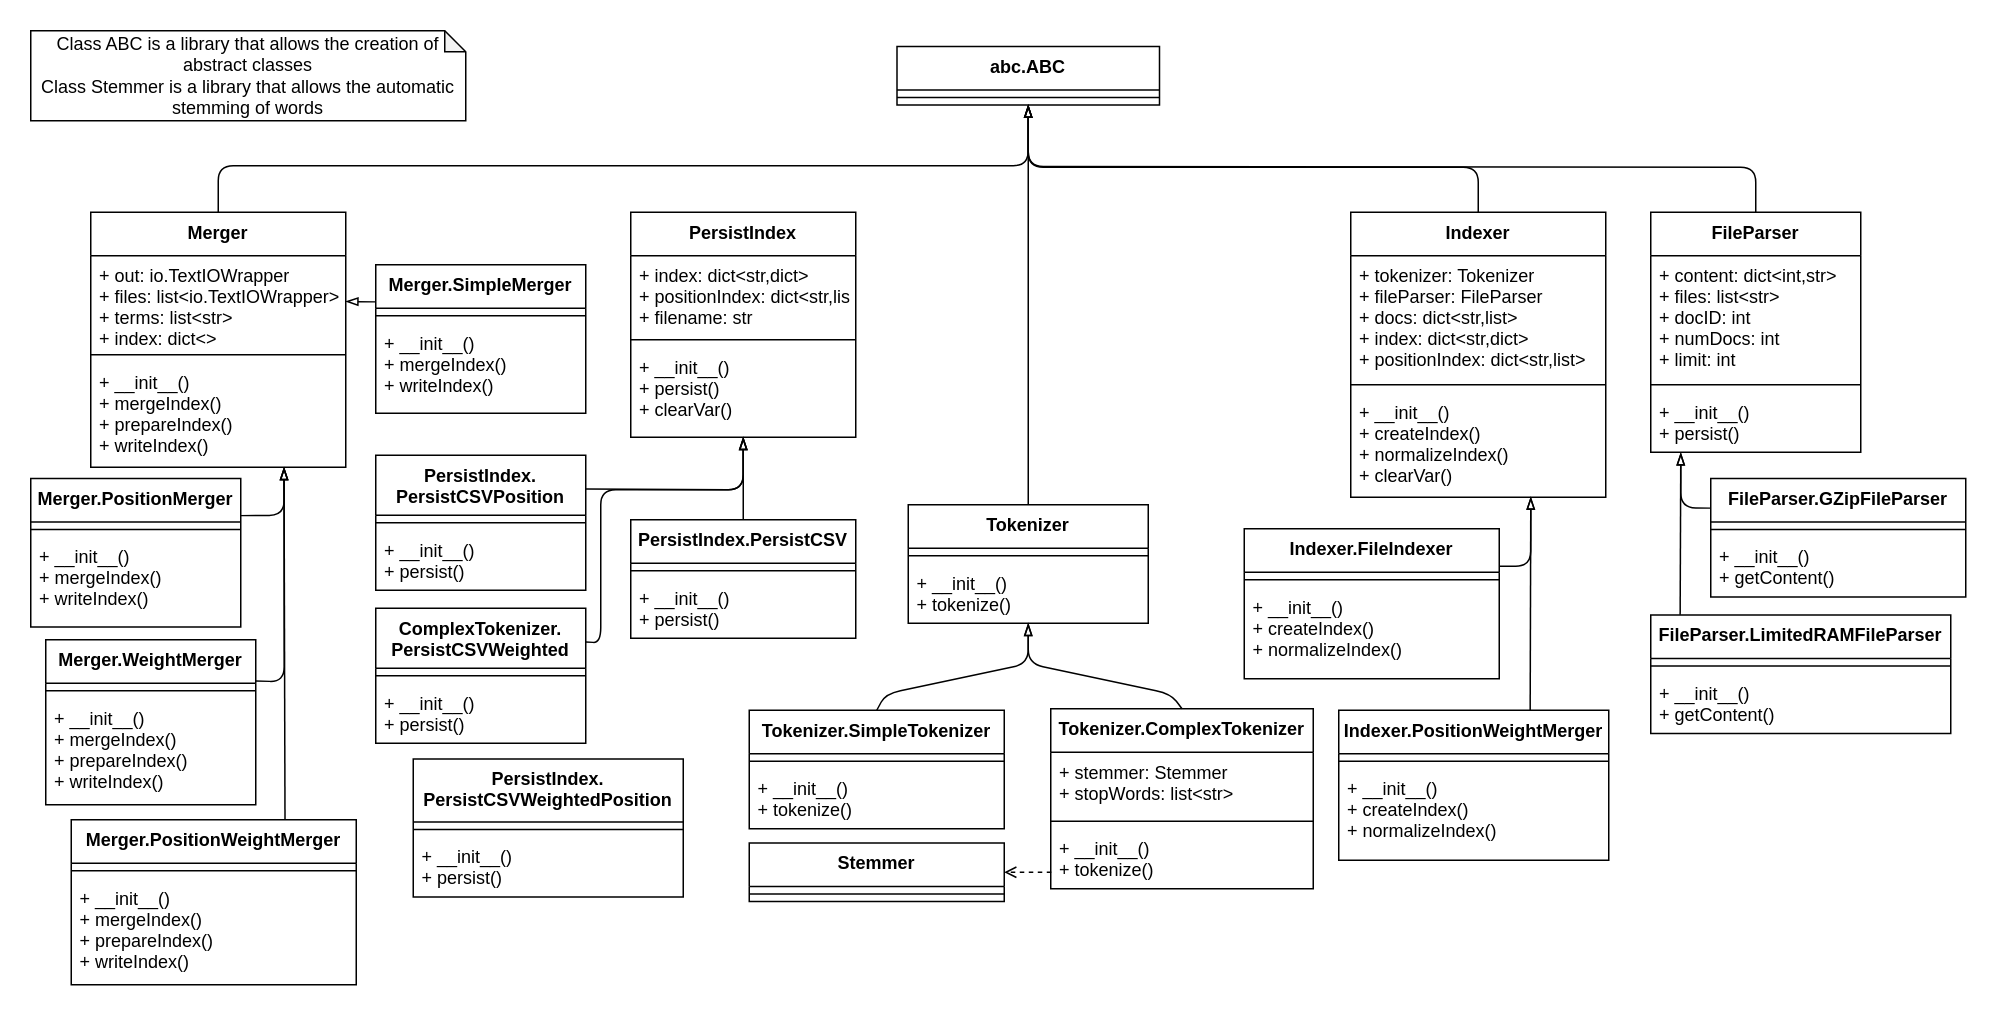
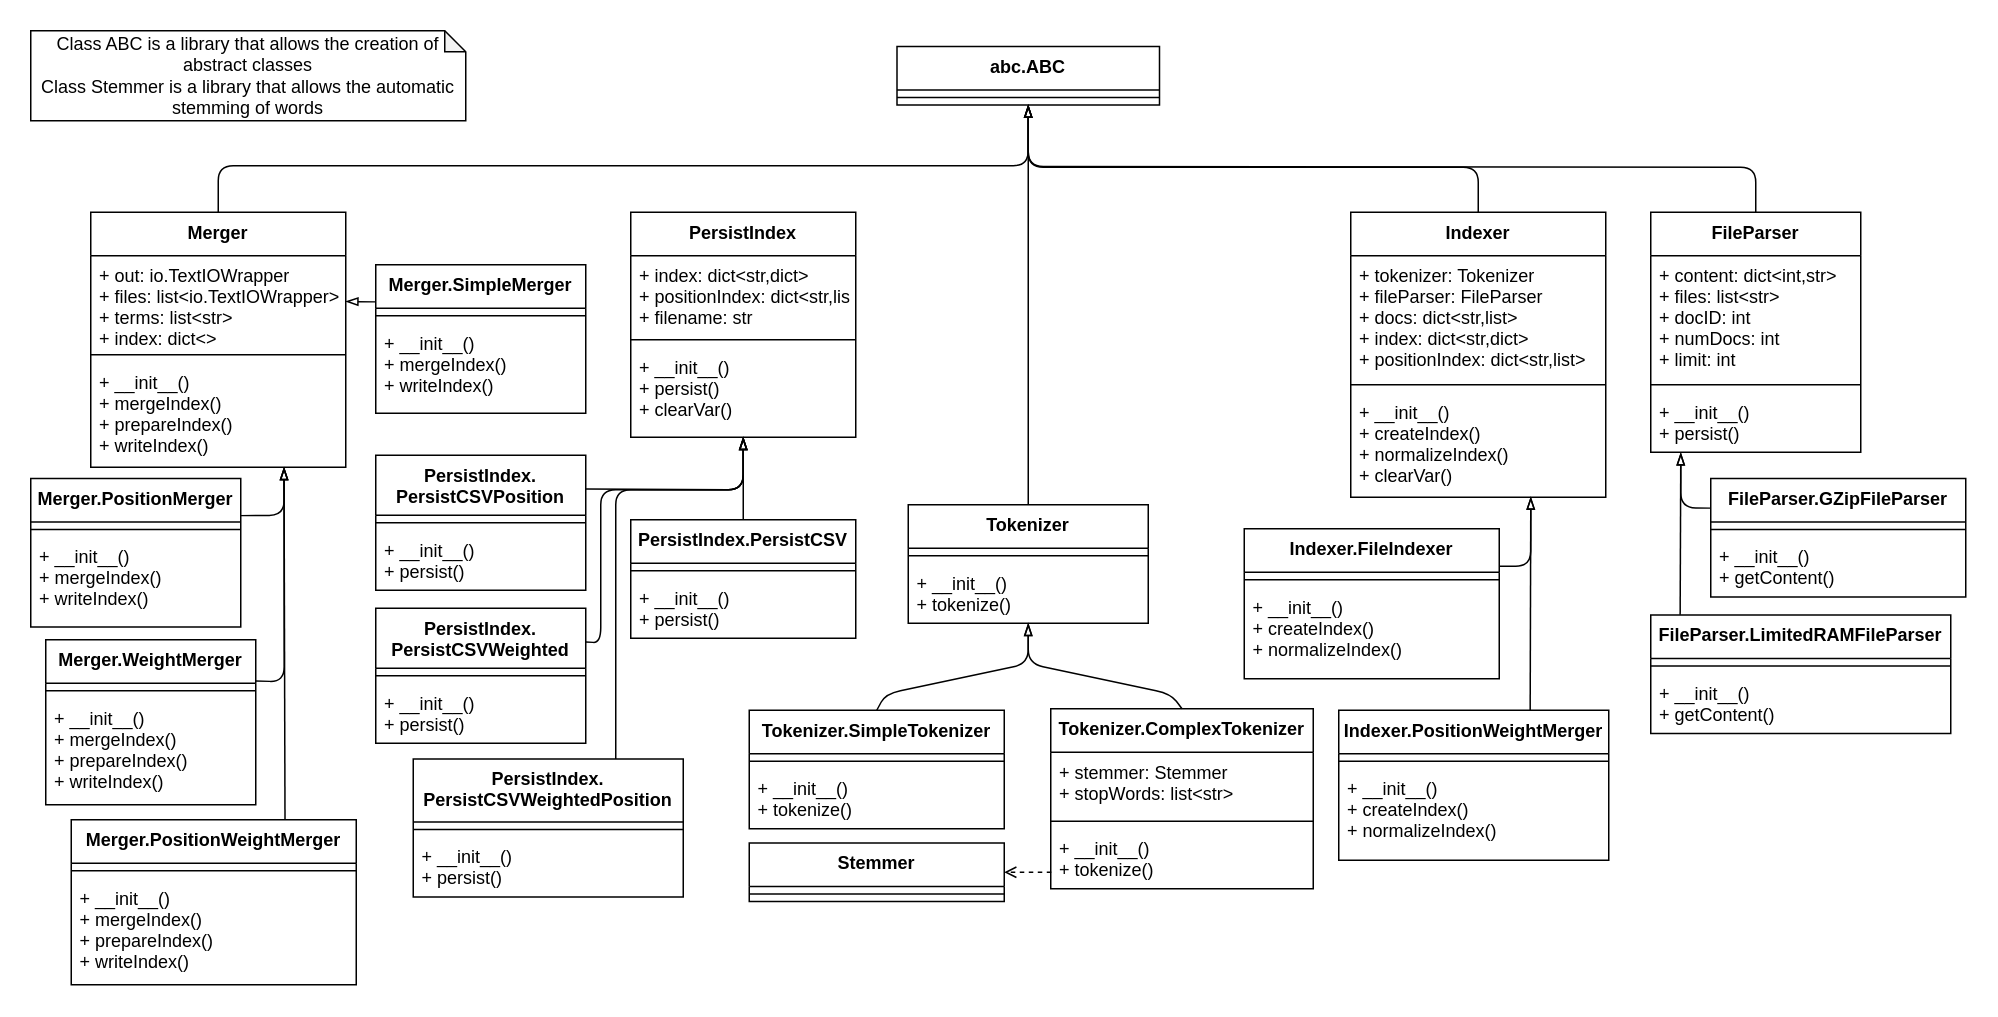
+ <mxCell id="48" value="" style="endArrow=blockThin;html=1;endFill=0;exitX=0.75;exitY=0;exitDx=0;exitDy=0;" parent="1" source="42" target="23" edge="1"><mxGeometry width="50" height="50" relative="1" as="geometry"><mxPoint x="340" y="390" as="sourcePoint" /><mxPoint x="495" y="271" as="targetPoint" /><Array as="points"><mxPoint x="410" y="326" /><mxPoint x="495" y="326" /></Array></mxGeometry></mxCell>
- <mxCell id="38" value="ComplexTokenizer.&#10;PersistCSVWeighted" style="swimlane;fontStyle=1;align=center;verticalAlign=top;childLayout=stackLayout;horizontal=1;startSize=40;horizontalStack=0;resizeParent=1;resizeParentMax=0;resizeLast=0;collapsible=1;marginBottom=0;" parent="1" vertex="1"><mxGeometry x="250" y="405" width="140" height="90" as="geometry" /></mxCell>
+ <mxCell id="38" value="PersistIndex.&#10;PersistCSVWeighted" style="swimlane;fontStyle=1;align=center;verticalAlign=top;childLayout=stackLayout;horizontal=1;startSize=40;horizontalStack=0;resizeParent=1;resizeParentMax=0;resizeLast=0;collapsible=1;marginBottom=0;" parent="1" vertex="1"><mxGeometry x="250" y="405" width="140" height="90" as="geometry" /></mxCell>
